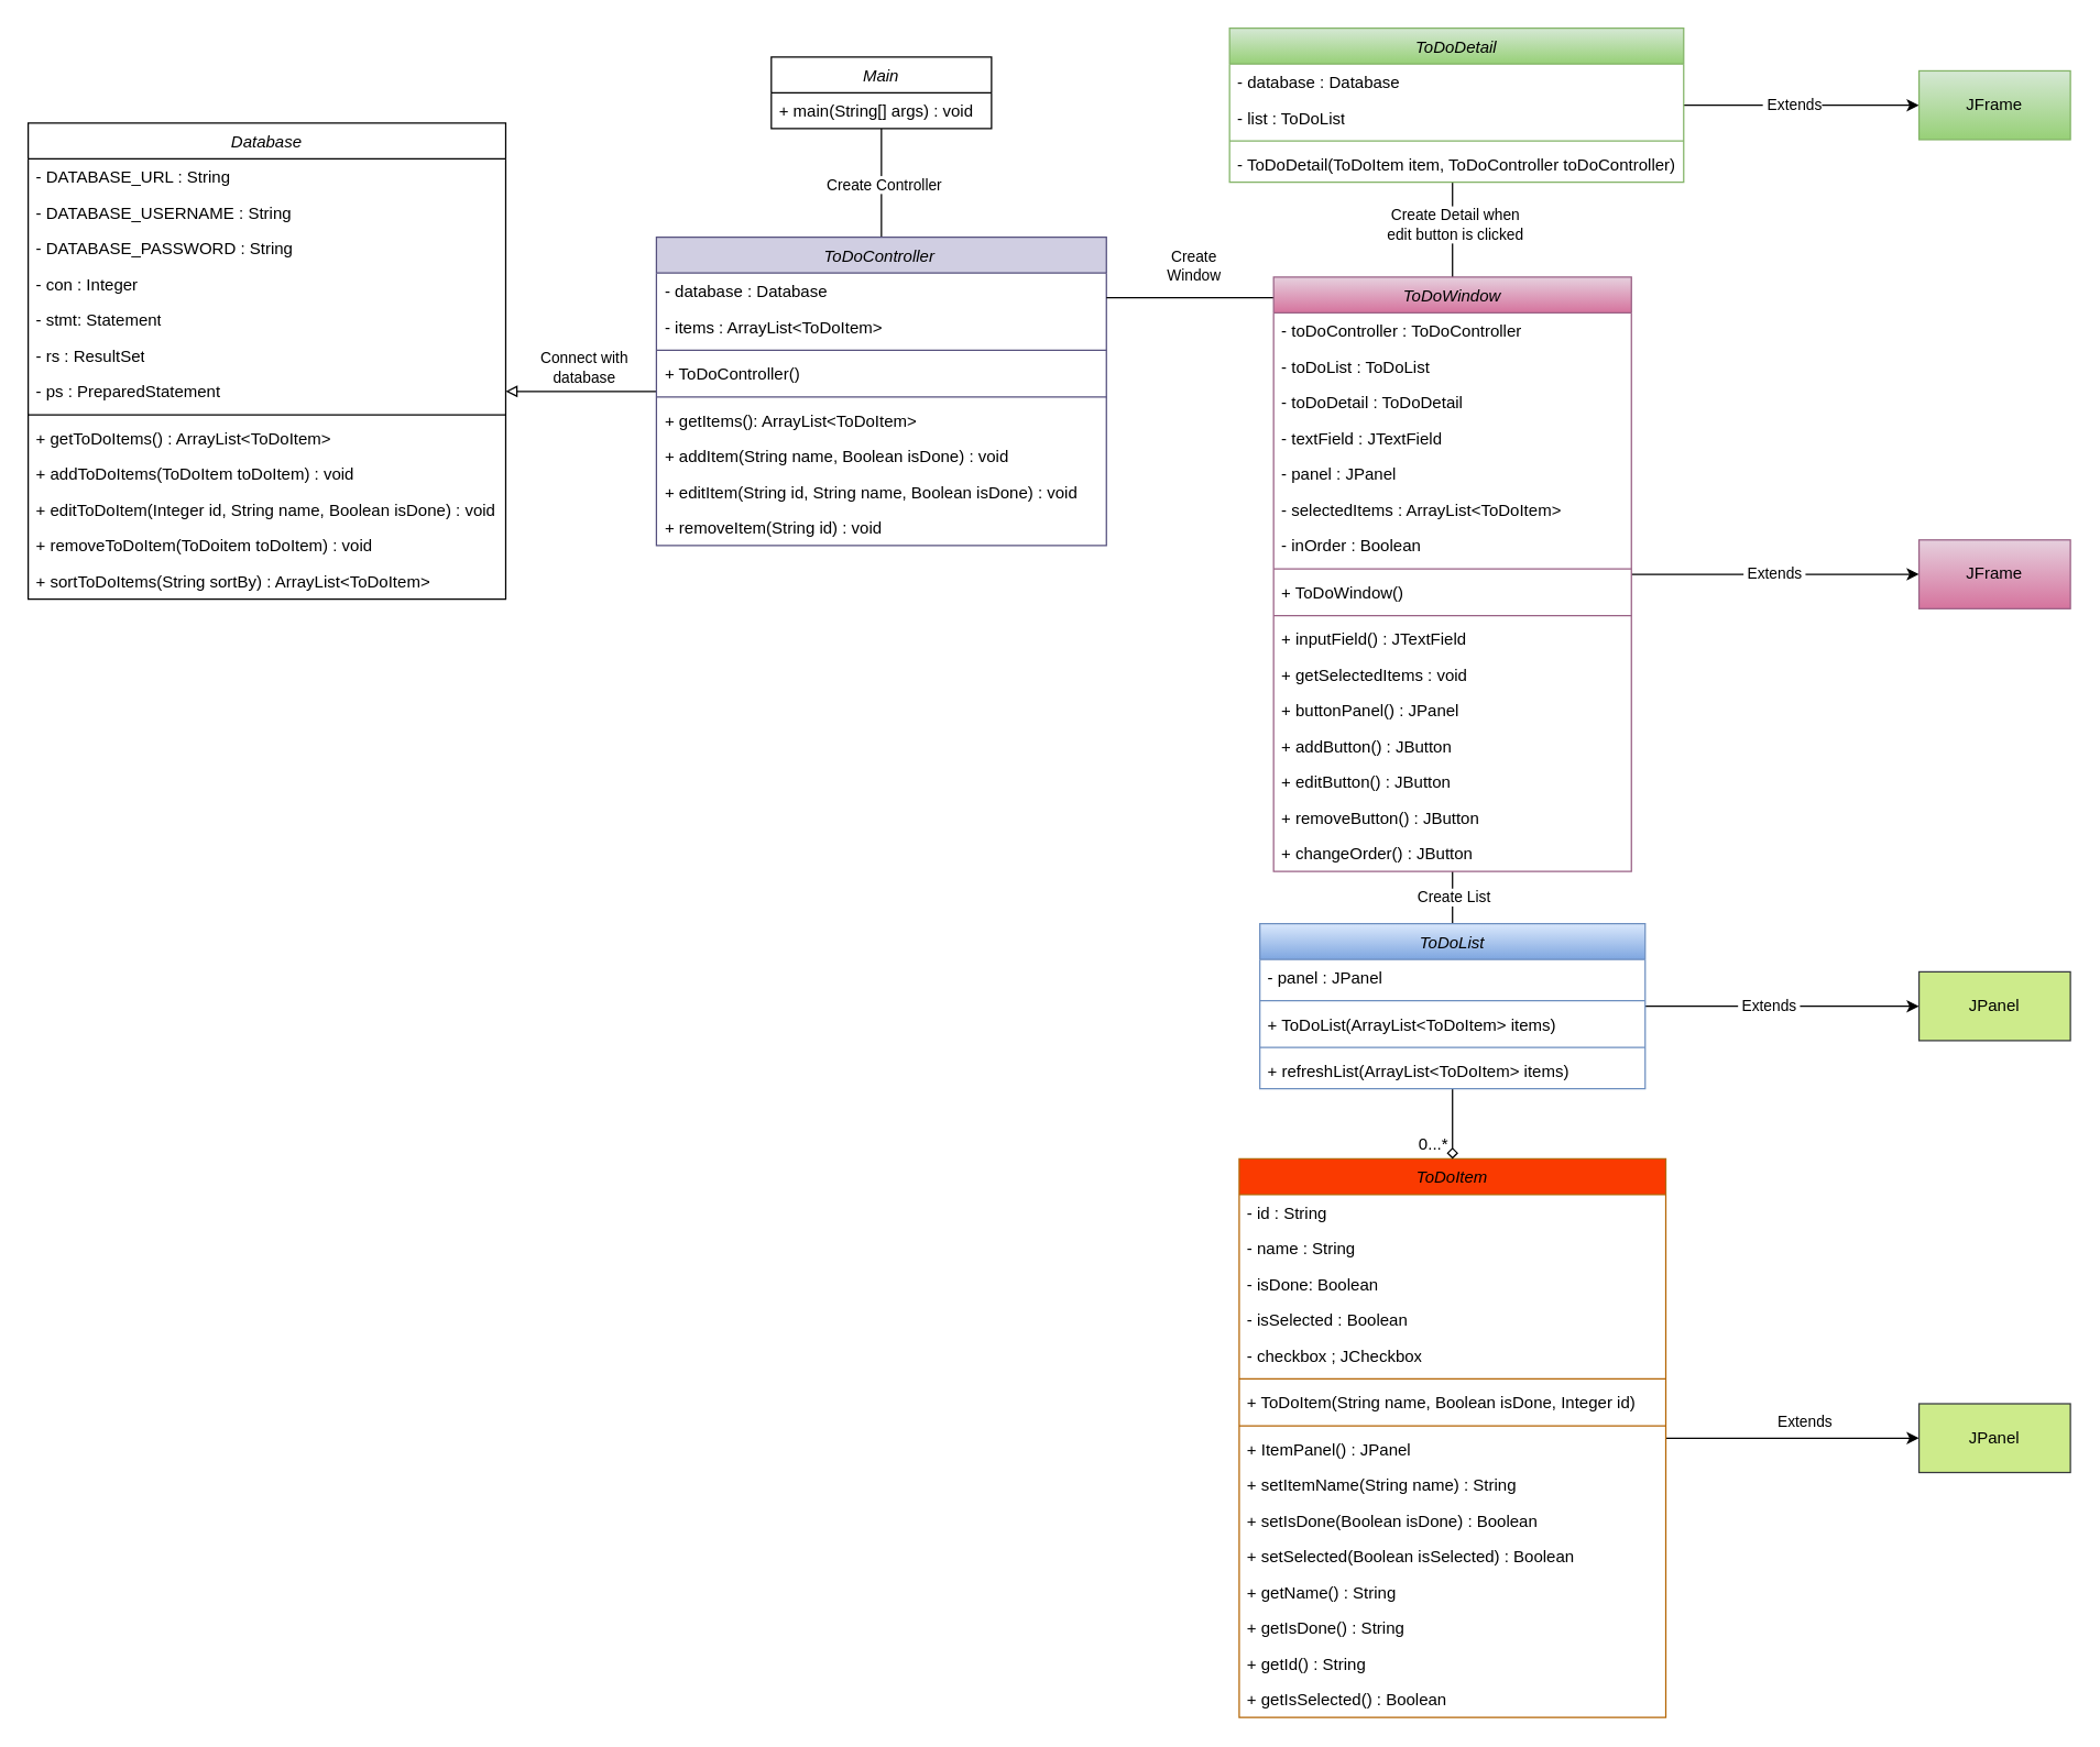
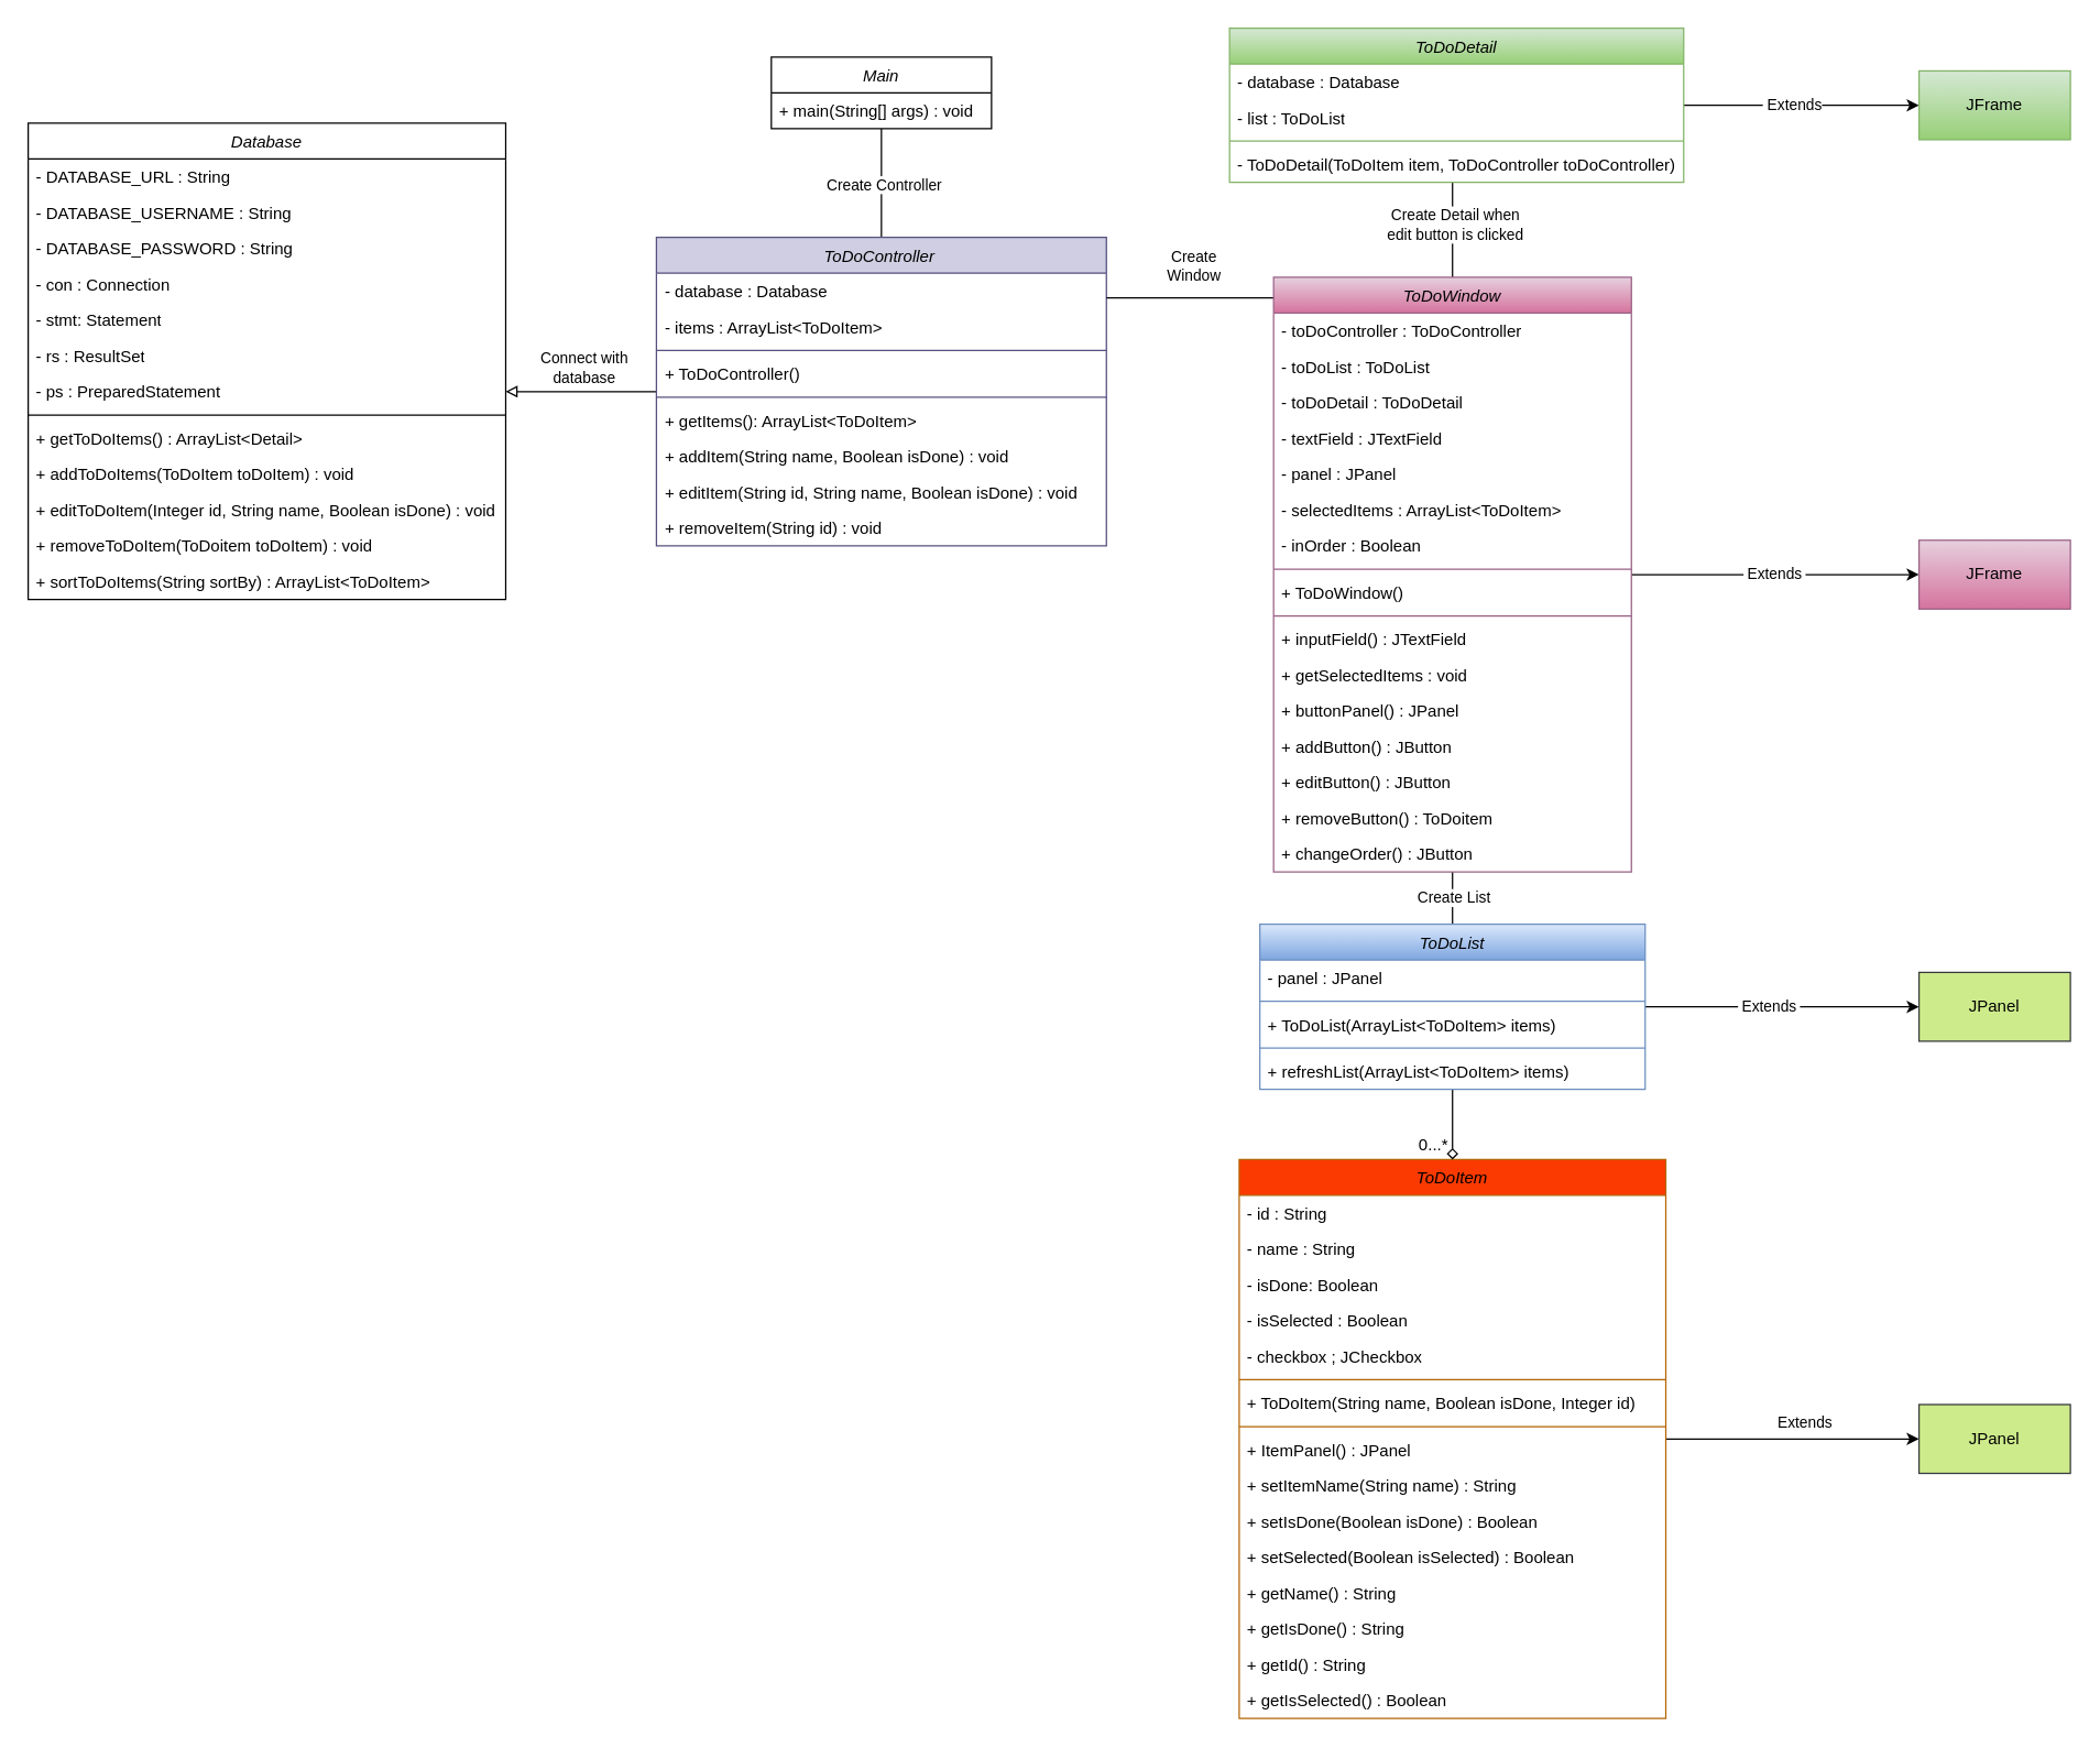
- <mxCell id="41" value="- con : Integer" style="text;strokeColor=none;fillColor=none;align=left;verticalAlign=top;spacingLeft=4;spacingRight=4;overflow=hidden;rotatable=0;points=[[0,0.5],[1,0.5]];portConstraint=eastwest;whiteSpace=wrap;html=1;" vertex="1" parent="37"><mxGeometry y="104" width="347" height="26" as="geometry" /></mxCell>
+ <mxCell id="41" value="- con : Connection" style="text;strokeColor=none;fillColor=none;align=left;verticalAlign=top;spacingLeft=4;spacingRight=4;overflow=hidden;rotatable=0;points=[[0,0.5],[1,0.5]];portConstraint=eastwest;whiteSpace=wrap;html=1;" vertex="1" parent="37"><mxGeometry y="104" width="347" height="26" as="geometry" /></mxCell>
- <mxCell id="46" value="+&amp;nbsp;getToDoItems() : ArrayList&amp;lt;ToDoItem&amp;gt;" style="text;strokeColor=none;fillColor=none;align=left;verticalAlign=top;spacingLeft=4;spacingRight=4;overflow=hidden;rotatable=0;points=[[0,0.5],[1,0.5]];portConstraint=eastwest;whiteSpace=wrap;html=1;" vertex="1" parent="37"><mxGeometry y="216" width="347" height="26" as="geometry" /></mxCell>
+ <mxCell id="46" value="+&amp;nbsp;getToDoItems() : ArrayList&amp;lt;Detail&amp;gt;" style="text;strokeColor=none;fillColor=none;align=left;verticalAlign=top;spacingLeft=4;spacingRight=4;overflow=hidden;rotatable=0;points=[[0,0.5],[1,0.5]];portConstraint=eastwest;whiteSpace=wrap;html=1;" vertex="1" parent="37"><mxGeometry y="216" width="347" height="26" as="geometry" /></mxCell>
- <mxCell id="75" value="+ removeButton() : JButton" style="text;strokeColor=none;fillColor=none;align=left;verticalAlign=top;spacingLeft=4;spacingRight=4;overflow=hidden;rotatable=0;points=[[0,0.5],[1,0.5]];portConstraint=eastwest;whiteSpace=wrap;html=1;" vertex="1" parent="59"><mxGeometry y="380" width="260" height="26" as="geometry" /></mxCell>
+ <mxCell id="75" value="+ removeButton() : ToDoitem" style="text;strokeColor=none;fillColor=none;align=left;verticalAlign=top;spacingLeft=4;spacingRight=4;overflow=hidden;rotatable=0;points=[[0,0.5],[1,0.5]];portConstraint=eastwest;whiteSpace=wrap;html=1;" vertex="1" parent="59"><mxGeometry y="380" width="260" height="26" as="geometry" /></mxCell>
